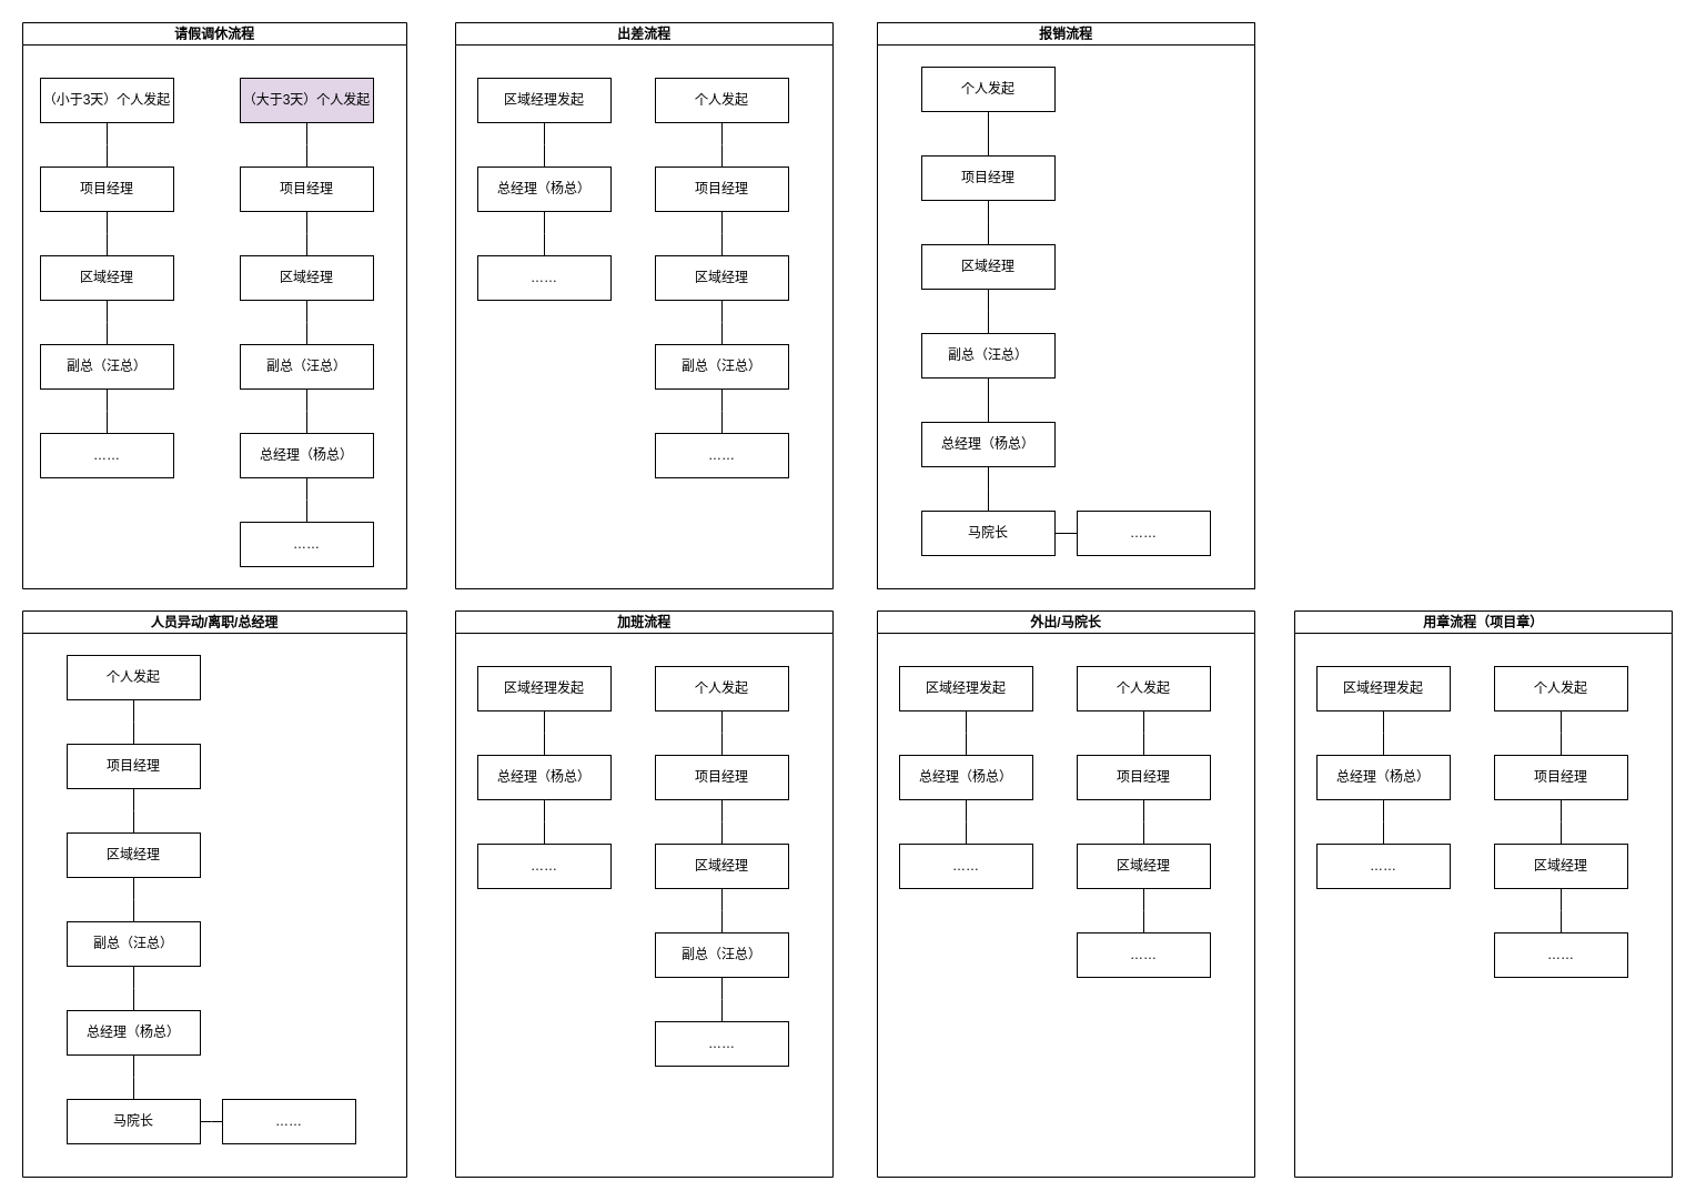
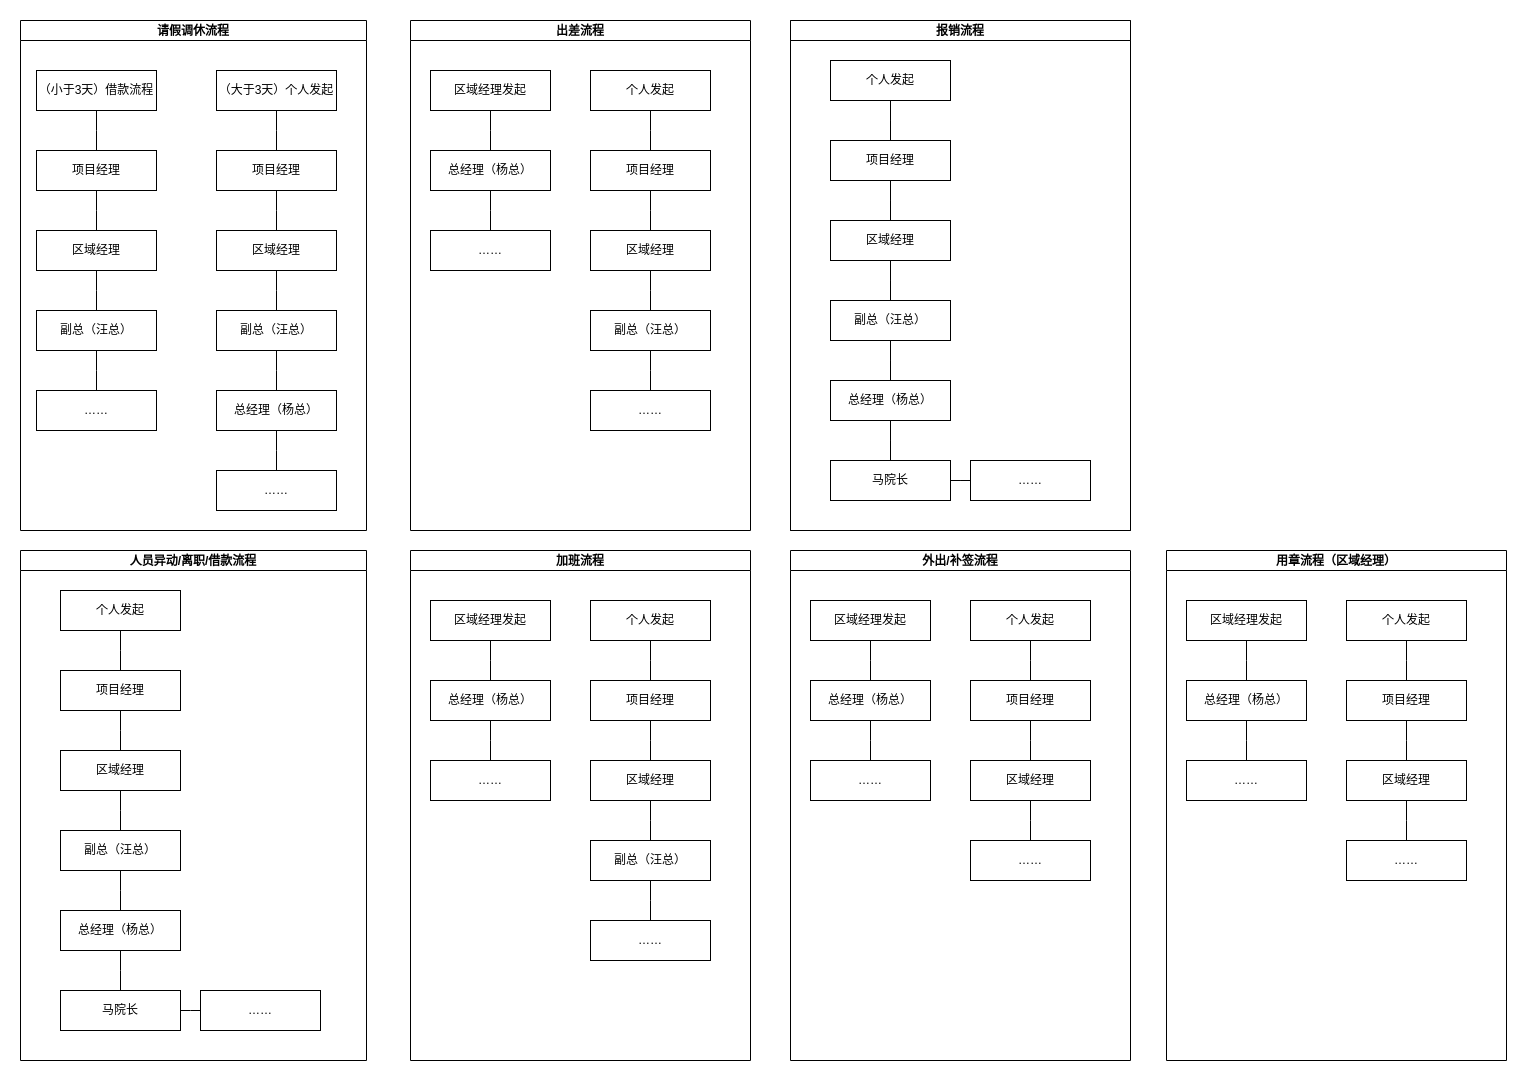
- <mxCell id="3" value="（小于3天）个人发起" style="whiteSpace=wrap;html=1;treeFolding=1;treeMoving=1;newEdgeStyle={&quot;edgeStyle&quot;:&quot;elbowEdgeStyle&quot;,&quot;startArrow&quot;:&quot;none&quot;,&quot;endArrow&quot;:&quot;none&quot;};" parent="2" vertex="1"><mxGeometry x="16" y="50" width="120" height="40" as="geometry" /></mxCell>
+ <mxCell id="3" value="（小于3天）借款流程" style="whiteSpace=wrap;html=1;treeFolding=1;treeMoving=1;newEdgeStyle={&quot;edgeStyle&quot;:&quot;elbowEdgeStyle&quot;,&quot;startArrow&quot;:&quot;none&quot;,&quot;endArrow&quot;:&quot;none&quot;};" parent="2" vertex="1"><mxGeometry x="16" y="50" width="120" height="40" as="geometry" /></mxCell>
- <mxCell id="10" value="（大于3天）个人发起" style="whiteSpace=wrap;html=1;treeFolding=1;treeMoving=1;newEdgeStyle={&quot;edgeStyle&quot;:&quot;elbowEdgeStyle&quot;,&quot;startArrow&quot;:&quot;none&quot;,&quot;endArrow&quot;:&quot;none&quot;};fillColor=#e1d5e7;" parent="2" vertex="1"><mxGeometry x="196" y="50" width="120" height="40" as="geometry" /></mxCell>
+ <mxCell id="10" value="（大于3天）个人发起" style="whiteSpace=wrap;html=1;treeFolding=1;treeMoving=1;newEdgeStyle={&quot;edgeStyle&quot;:&quot;elbowEdgeStyle&quot;,&quot;startArrow&quot;:&quot;none&quot;,&quot;endArrow&quot;:&quot;none&quot;};" parent="2" vertex="1"><mxGeometry x="196" y="50" width="120" height="40" as="geometry" /></mxCell>
- <mxCell id="66" value="人员异动/离职/总经理" style="swimlane;startSize=20;horizontal=1;containerType=tree;" parent="1" vertex="1"><mxGeometry x="20" y="550" width="346" height="510" as="geometry" /></mxCell>
+ <mxCell id="66" value="人员异动/离职/借款流程" style="swimlane;startSize=20;horizontal=1;containerType=tree;" parent="1" vertex="1"><mxGeometry x="20" y="550" width="346" height="510" as="geometry" /></mxCell>
- <mxCell id="95" value="外出/马院长" style="swimlane;startSize=20;horizontal=1;containerType=tree;" parent="1" vertex="1"><mxGeometry x="790" y="550" width="340" height="510" as="geometry" /></mxCell>
+ <mxCell id="95" value="外出/补签流程" style="swimlane;startSize=20;horizontal=1;containerType=tree;" parent="1" vertex="1"><mxGeometry x="790" y="550" width="340" height="510" as="geometry" /></mxCell>
- <mxCell id="108" value="用章流程（项目章）" style="swimlane;startSize=20;horizontal=1;containerType=tree;" parent="1" vertex="1"><mxGeometry x="1166" y="550" width="340" height="510" as="geometry" /></mxCell>
+ <mxCell id="108" value="用章流程（区域经理）" style="swimlane;startSize=20;horizontal=1;containerType=tree;" parent="1" vertex="1"><mxGeometry x="1166" y="550" width="340" height="510" as="geometry" /></mxCell>
